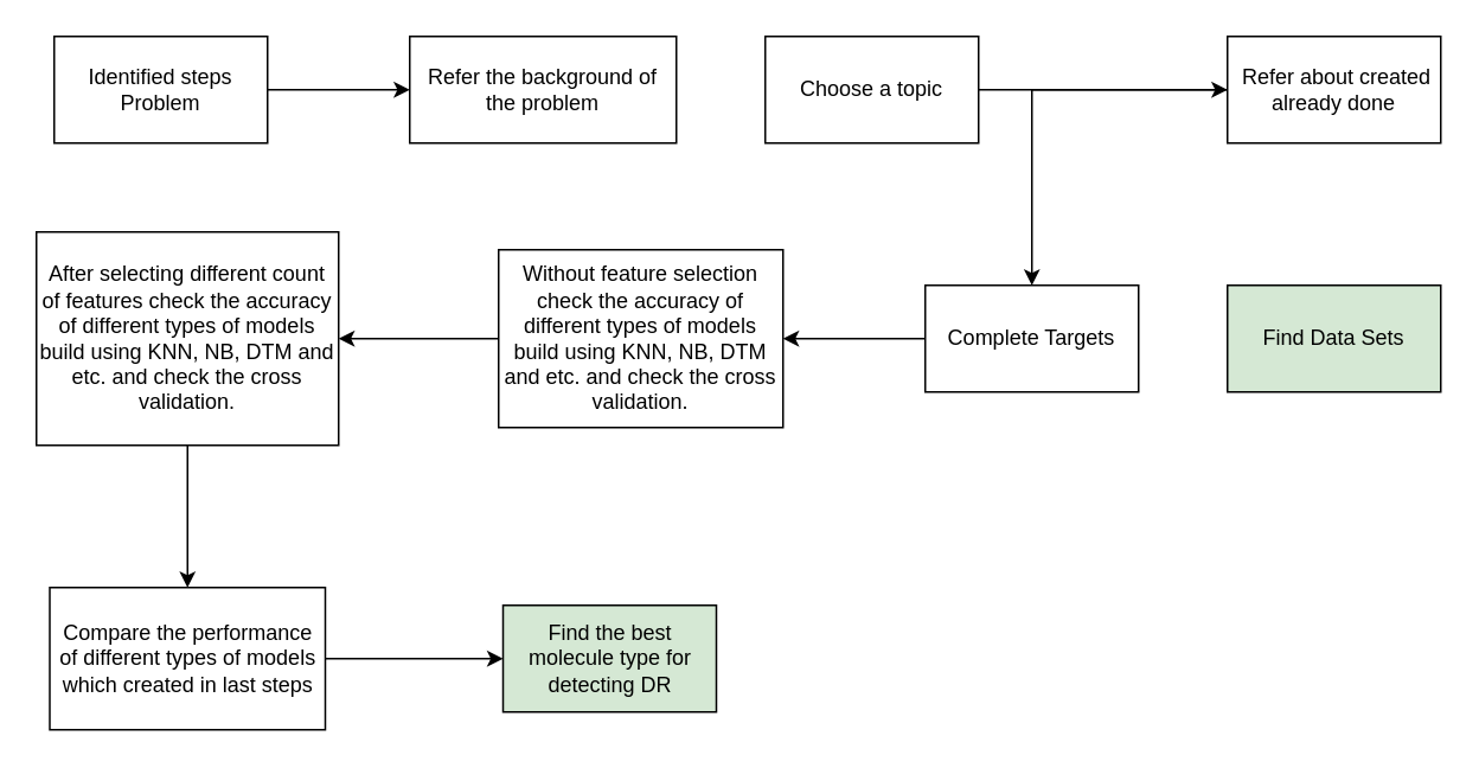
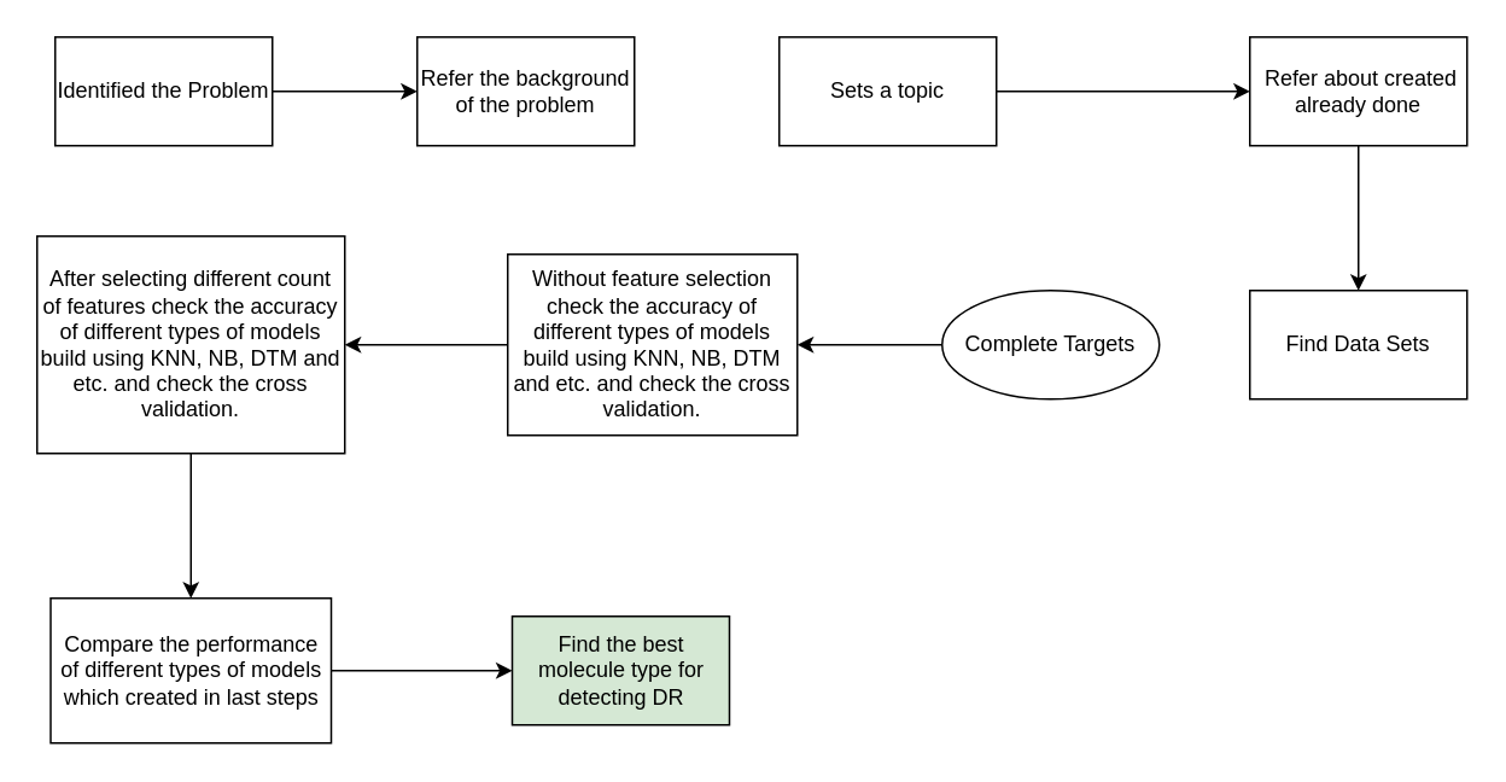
- <mxCell id="3" value="Identified steps Problem" style="rounded=0;whiteSpace=wrap;html=1;" parent="1" vertex="1"><mxGeometry x="30" y="20" width="120" height="60" as="geometry" /></mxCell>
+ <mxCell id="3" value="Identified the Problem" style="rounded=0;whiteSpace=wrap;html=1;" parent="1" vertex="1"><mxGeometry x="30" y="20" width="120" height="60" as="geometry" /></mxCell>
- <mxCell id="4" value="Refer the background of the problem" style="whiteSpace=wrap;html=1;rounded=0;" parent="1" vertex="1"><mxGeometry x="230" y="20" width="150" height="60" as="geometry" /></mxCell>
+ <mxCell id="4" value="Refer the background of the problem" style="whiteSpace=wrap;html=1;rounded=0;" parent="1" vertex="1"><mxGeometry x="230" y="20" width="120" height="60" as="geometry" /></mxCell>
- <mxCell id="6" value="Choose a topic" style="whiteSpace=wrap;html=1;rounded=0;" parent="1" vertex="1"><mxGeometry x="430" y="20" width="120" height="60" as="geometry" /></mxCell>
+ <mxCell id="6" value="Sets a topic" style="whiteSpace=wrap;html=1;rounded=0;" parent="1" vertex="1"><mxGeometry x="430" y="20" width="120" height="60" as="geometry" /></mxCell>
- <mxCell id="7" value="" style="edgeStyle=orthogonalEdgeStyle;rounded=0;orthogonalLoop=1;jettySize=auto;html=1;" parent="1" source="8" target="11" edge="1"><mxGeometry relative="1" as="geometry" /></mxCell>
+ <mxCell id="7" value="" style="edgeStyle=orthogonalEdgeStyle;rounded=0;orthogonalLoop=1;jettySize=auto;html=1;" parent="1" source="8" target="9" edge="1"><mxGeometry relative="1" as="geometry" /></mxCell>
- <mxCell id="11" value="Complete Targets" style="whiteSpace=wrap;html=1;rounded=0;" parent="1" vertex="1"><mxGeometry x="520" y="160" width="120" height="60" as="geometry" /></mxCell>
+ <mxCell id="11" value="Complete Targets" style="ellipse;whiteSpace=wrap;html=1;" parent="1" vertex="1"><mxGeometry x="520" y="160" width="120" height="60" as="geometry" /></mxCell>
- <mxCell id="9" value="Find Data Sets" style="whiteSpace=wrap;html=1;rounded=0;fillColor=#d5e8d4;" parent="1" vertex="1"><mxGeometry x="690" y="160" width="120" height="60" as="geometry" /></mxCell>
+ <mxCell id="9" value="Find Data Sets" style="whiteSpace=wrap;html=1;rounded=0;" parent="1" vertex="1"><mxGeometry x="690" y="160" width="120" height="60" as="geometry" /></mxCell>
